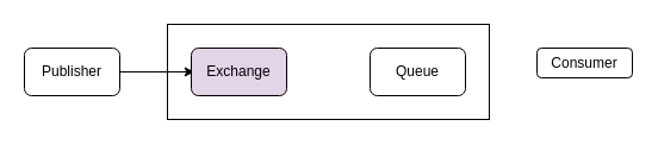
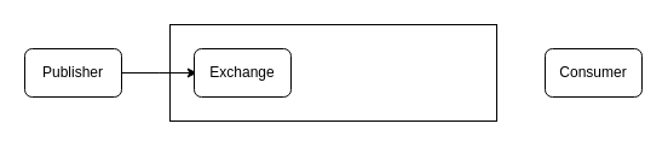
- <mxCell id="7" value="Consumer" style="rounded=1;whiteSpace=wrap;html=1;" vertex="1" parent="1"><mxGeometry x="450" y="40" width="80" height="25" as="geometry" /></mxCell>
+ <mxCell id="7" value="Consumer" style="rounded=1;whiteSpace=wrap;html=1;" vertex="1" parent="1"><mxGeometry x="450" y="40" width="80" height="40" as="geometry" /></mxCell>
- <mxCell id="5" value="Exchange" style="rounded=1;whiteSpace=wrap;html=1;fillColor=#e1d5e7;" vertex="1" parent="1"><mxGeometry x="160" y="40" width="80" height="40" as="geometry" /></mxCell>
+ <mxCell id="5" value="Exchange" style="rounded=1;whiteSpace=wrap;html=1;" vertex="1" parent="1"><mxGeometry x="160" y="40" width="80" height="40" as="geometry" /></mxCell>
- <mxCell id="6" value="Queue" style="rounded=1;whiteSpace=wrap;html=1;" vertex="1" parent="1"><mxGeometry x="310" y="40" width="80" height="40" as="geometry" /></mxCell>
